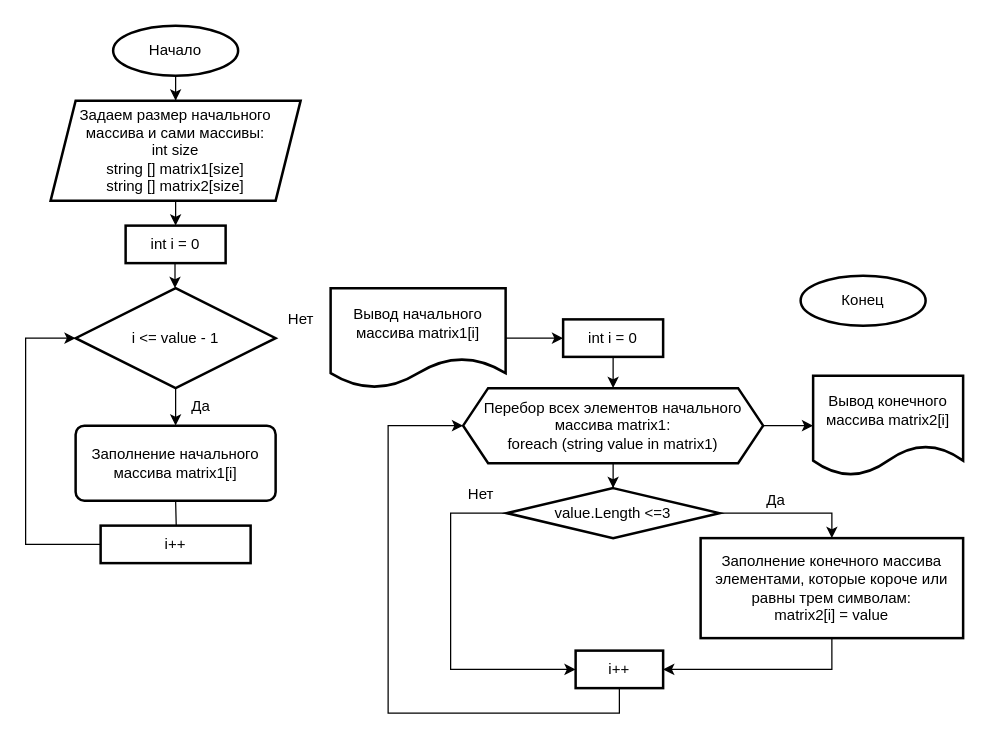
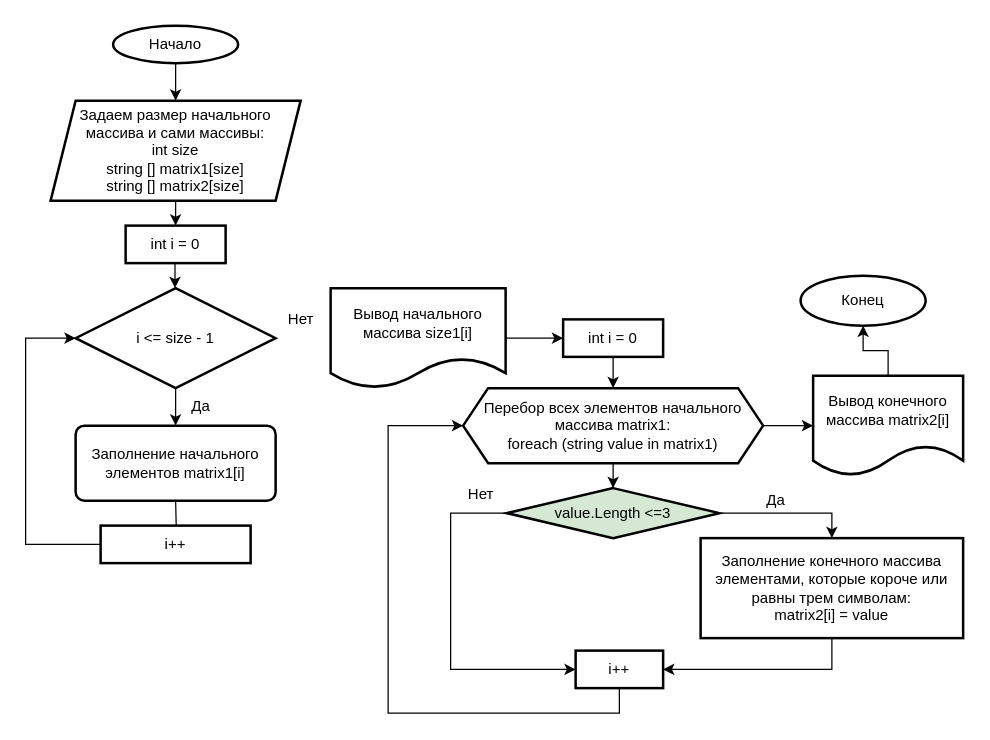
- <mxCell id="3" value="Начало" style="strokeWidth=2;html=1;shape=mxgraph.flowchart.start_1;whiteSpace=wrap;" parent="1" vertex="1"><mxGeometry x="90" y="20" width="100" height="40" as="geometry" /></mxCell>
+ <mxCell id="3" value="Начало" style="strokeWidth=2;html=1;shape=mxgraph.flowchart.start_1;whiteSpace=wrap;" parent="1" vertex="1"><mxGeometry x="90" y="20" width="100" height="30" as="geometry" /></mxCell>
- <mxCell id="8" value="Вывод начального массива matrix1[i]" style="shape=document;whiteSpace=wrap;html=1;boundedLbl=1;strokeWidth=2;" parent="1" vertex="1"><mxGeometry x="264" y="230" width="140" height="80" as="geometry" /></mxCell>
+ <mxCell id="8" value="Вывод начального массива size1[i]" style="shape=document;whiteSpace=wrap;html=1;boundedLbl=1;strokeWidth=2;" parent="1" vertex="1"><mxGeometry x="264" y="230" width="140" height="80" as="geometry" /></mxCell>
- <mxCell id="5" value="i &amp;lt;= value - 1" style="rhombus;whiteSpace=wrap;html=1;strokeWidth=2;" parent="1" vertex="1"><mxGeometry x="60" y="230" width="160" height="80" as="geometry" /></mxCell>
+ <mxCell id="5" value="i &amp;lt;= size - 1" style="rhombus;whiteSpace=wrap;html=1;strokeWidth=2;" parent="1" vertex="1"><mxGeometry x="60" y="230" width="160" height="80" as="geometry" /></mxCell>
+ <mxCell id="31" value="" style="edgeStyle=orthogonalEdgeStyle;rounded=0;orthogonalLoop=1;jettySize=auto;html=1;" parent="1" source="32" target="33" edge="1"><mxGeometry relative="1" as="geometry" /></mxCell>
- <mxCell id="34" value="Заполнение начального массива matrix1[i]" style="rounded=1;whiteSpace=wrap;html=1;absoluteArcSize=1;arcSize=14;strokeWidth=2;strokeColor=#000000;" vertex="1" parent="1"><mxGeometry x="60" y="340" width="160" height="60" as="geometry" /></mxCell>
+ <mxCell id="34" value="Заполнение начального элементов matrix1[i]" style="rounded=1;whiteSpace=wrap;html=1;absoluteArcSize=1;arcSize=14;strokeWidth=2;strokeColor=#000000;" vertex="1" parent="1"><mxGeometry x="60" y="340" width="160" height="60" as="geometry" /></mxCell>
- <mxCell id="19" value="value.Length &amp;lt;=3" style="rhombus;whiteSpace=wrap;html=1;strokeWidth=2;" parent="1" vertex="1"><mxGeometry x="405" y="390" width="170" height="40" as="geometry" /></mxCell>
+ <mxCell id="19" value="value.Length &amp;lt;=3" style="rhombus;whiteSpace=wrap;html=1;strokeWidth=2;fillColor=#d5e8d4;" parent="1" vertex="1"><mxGeometry x="405" y="390" width="170" height="40" as="geometry" /></mxCell>
